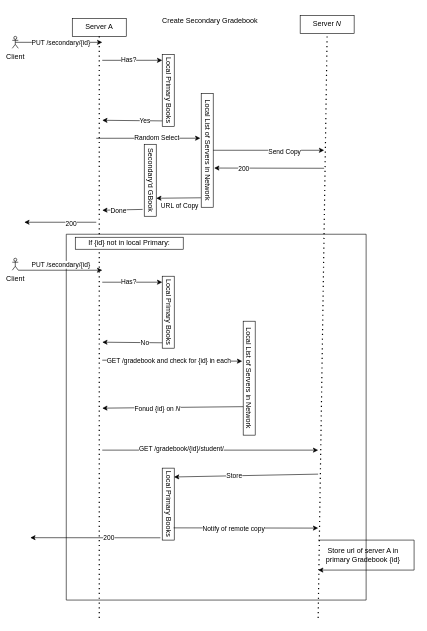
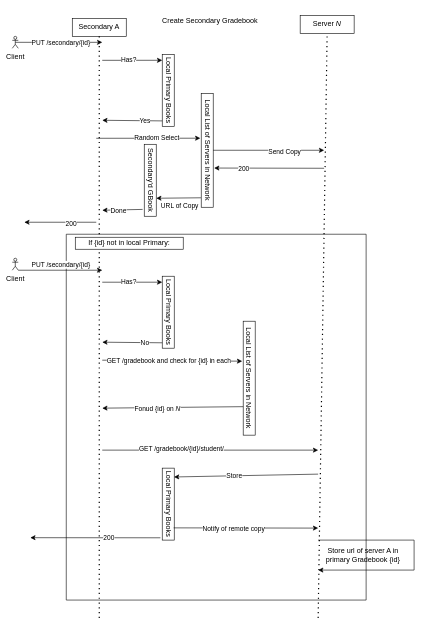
- <mxCell id="3" value="Server A" style="rounded=0;whiteSpace=wrap;html=1;" parent="1" vertex="1"><mxGeometry x="120" y="30" width="90" height="30" as="geometry" /></mxCell>
+ <mxCell id="3" value="Secondary A" style="rounded=0;whiteSpace=wrap;html=1;" parent="1" vertex="1"><mxGeometry x="120" y="30" width="90" height="30" as="geometry" /></mxCell>
